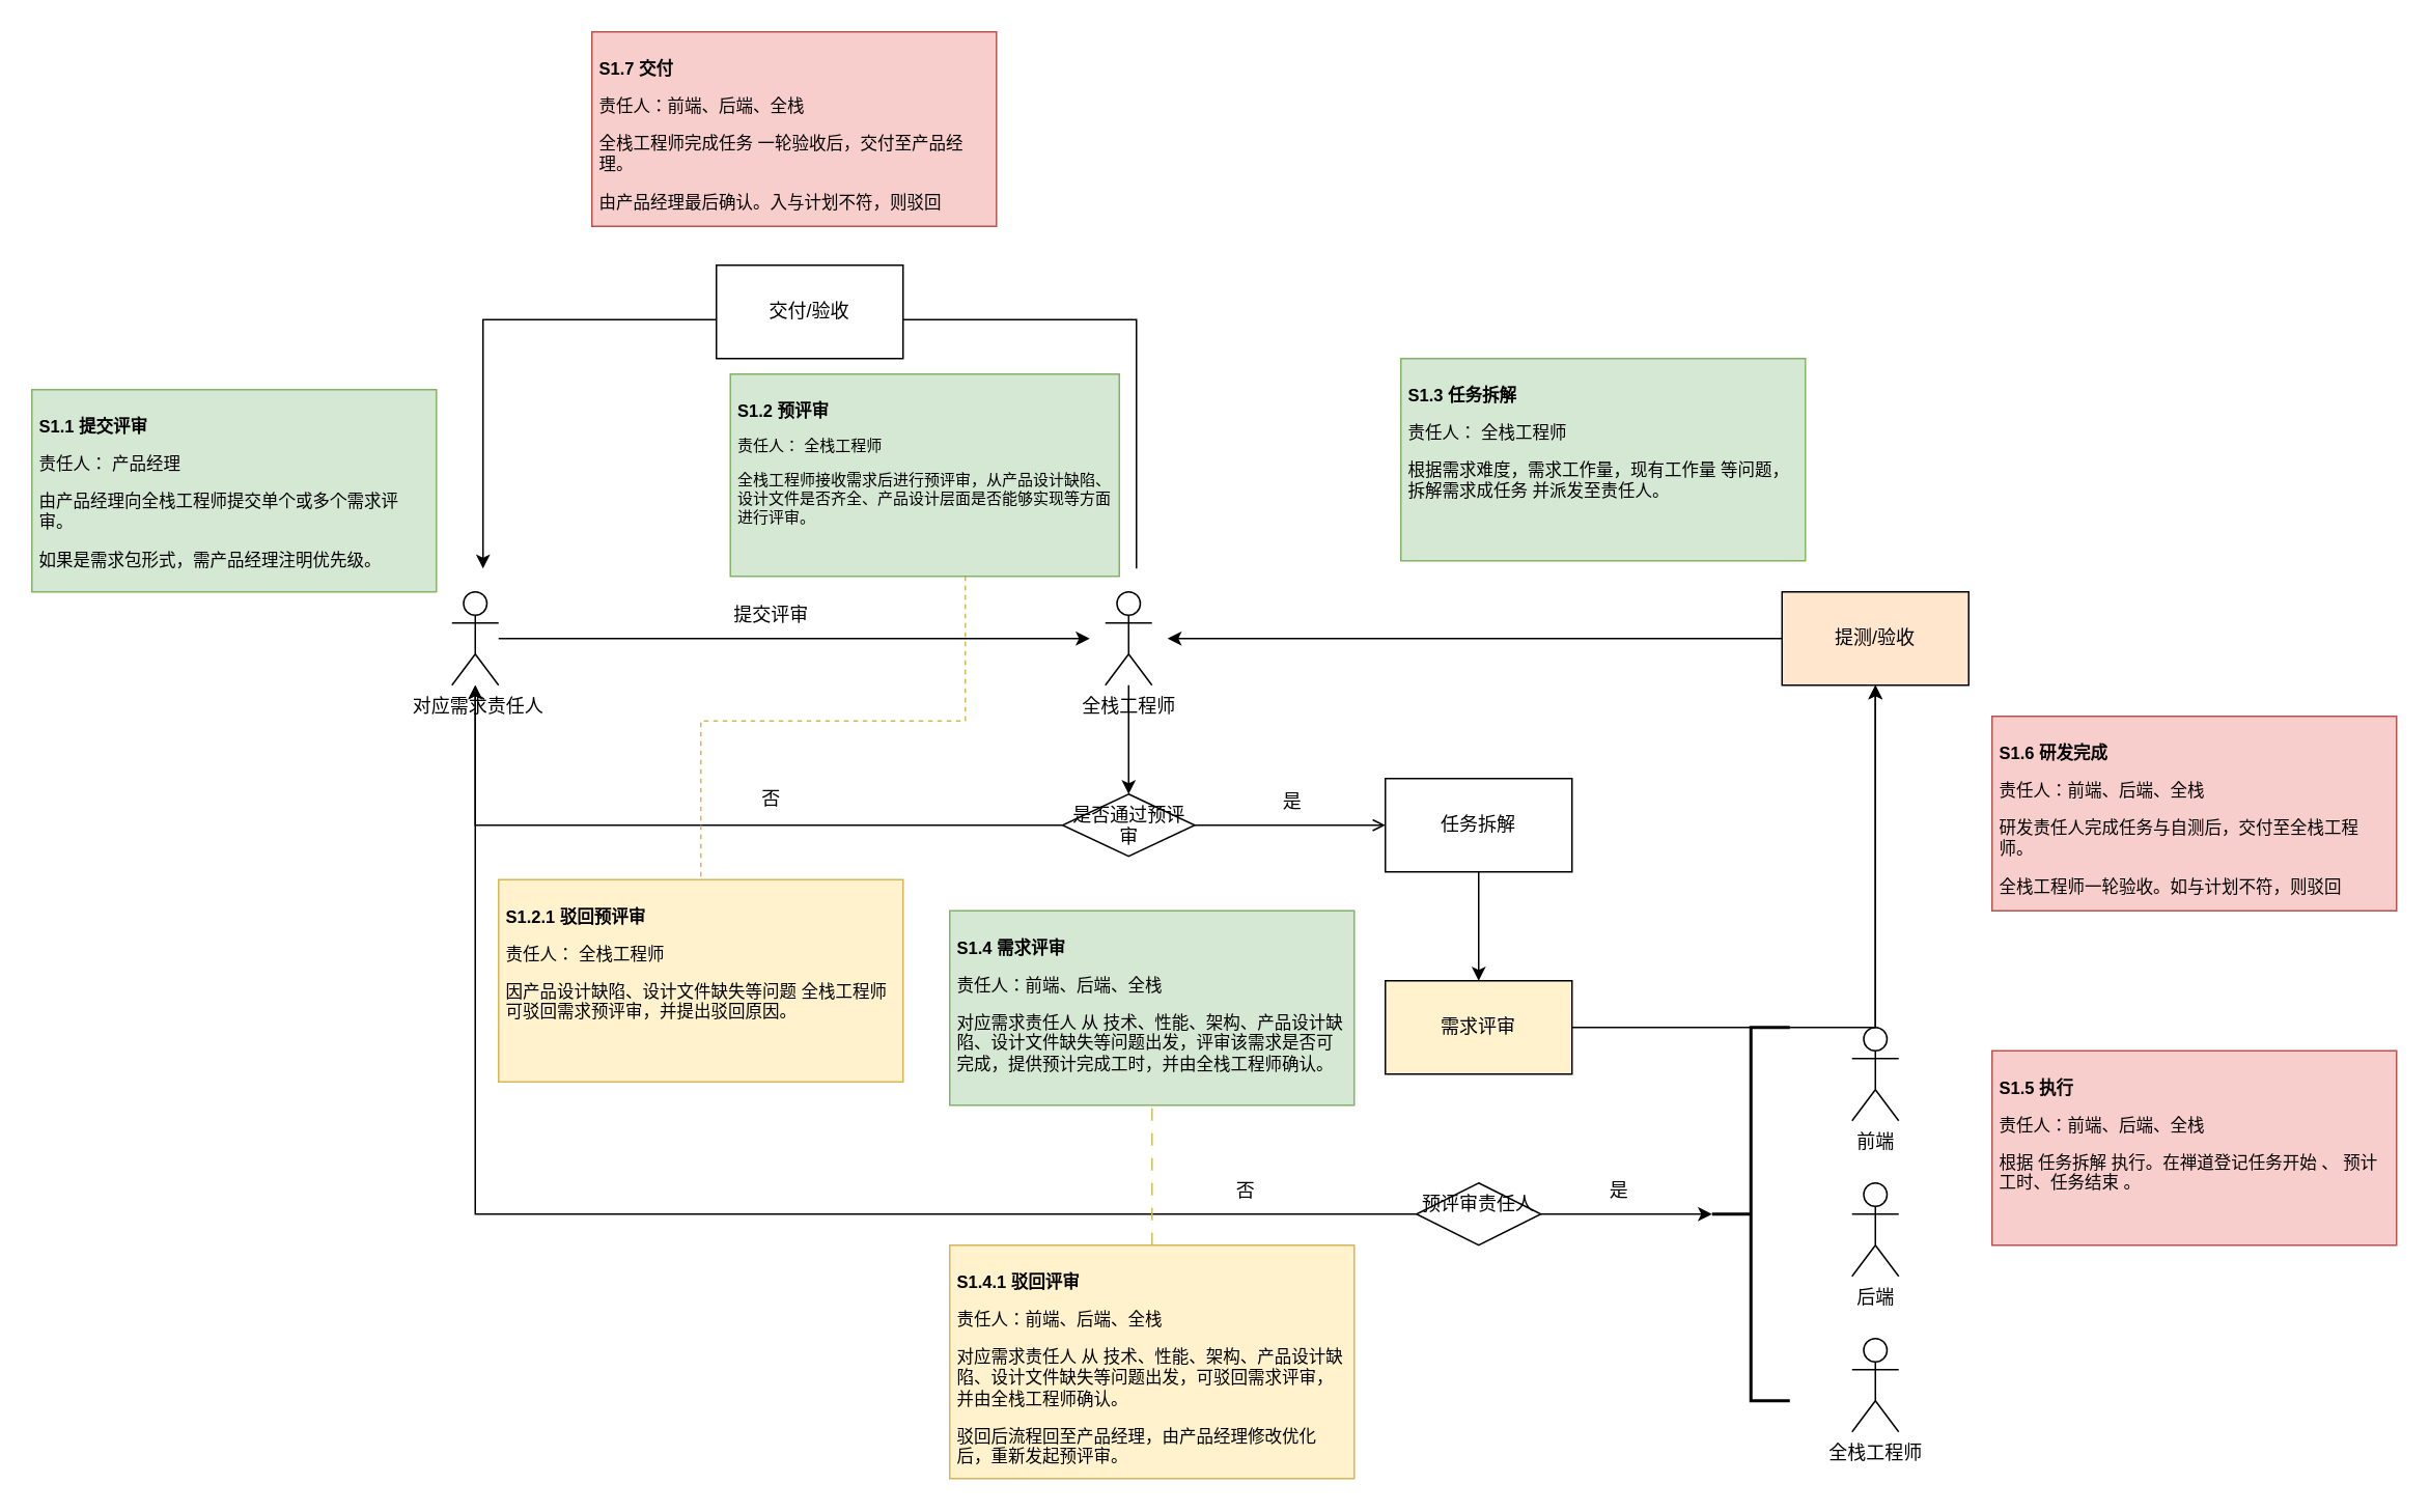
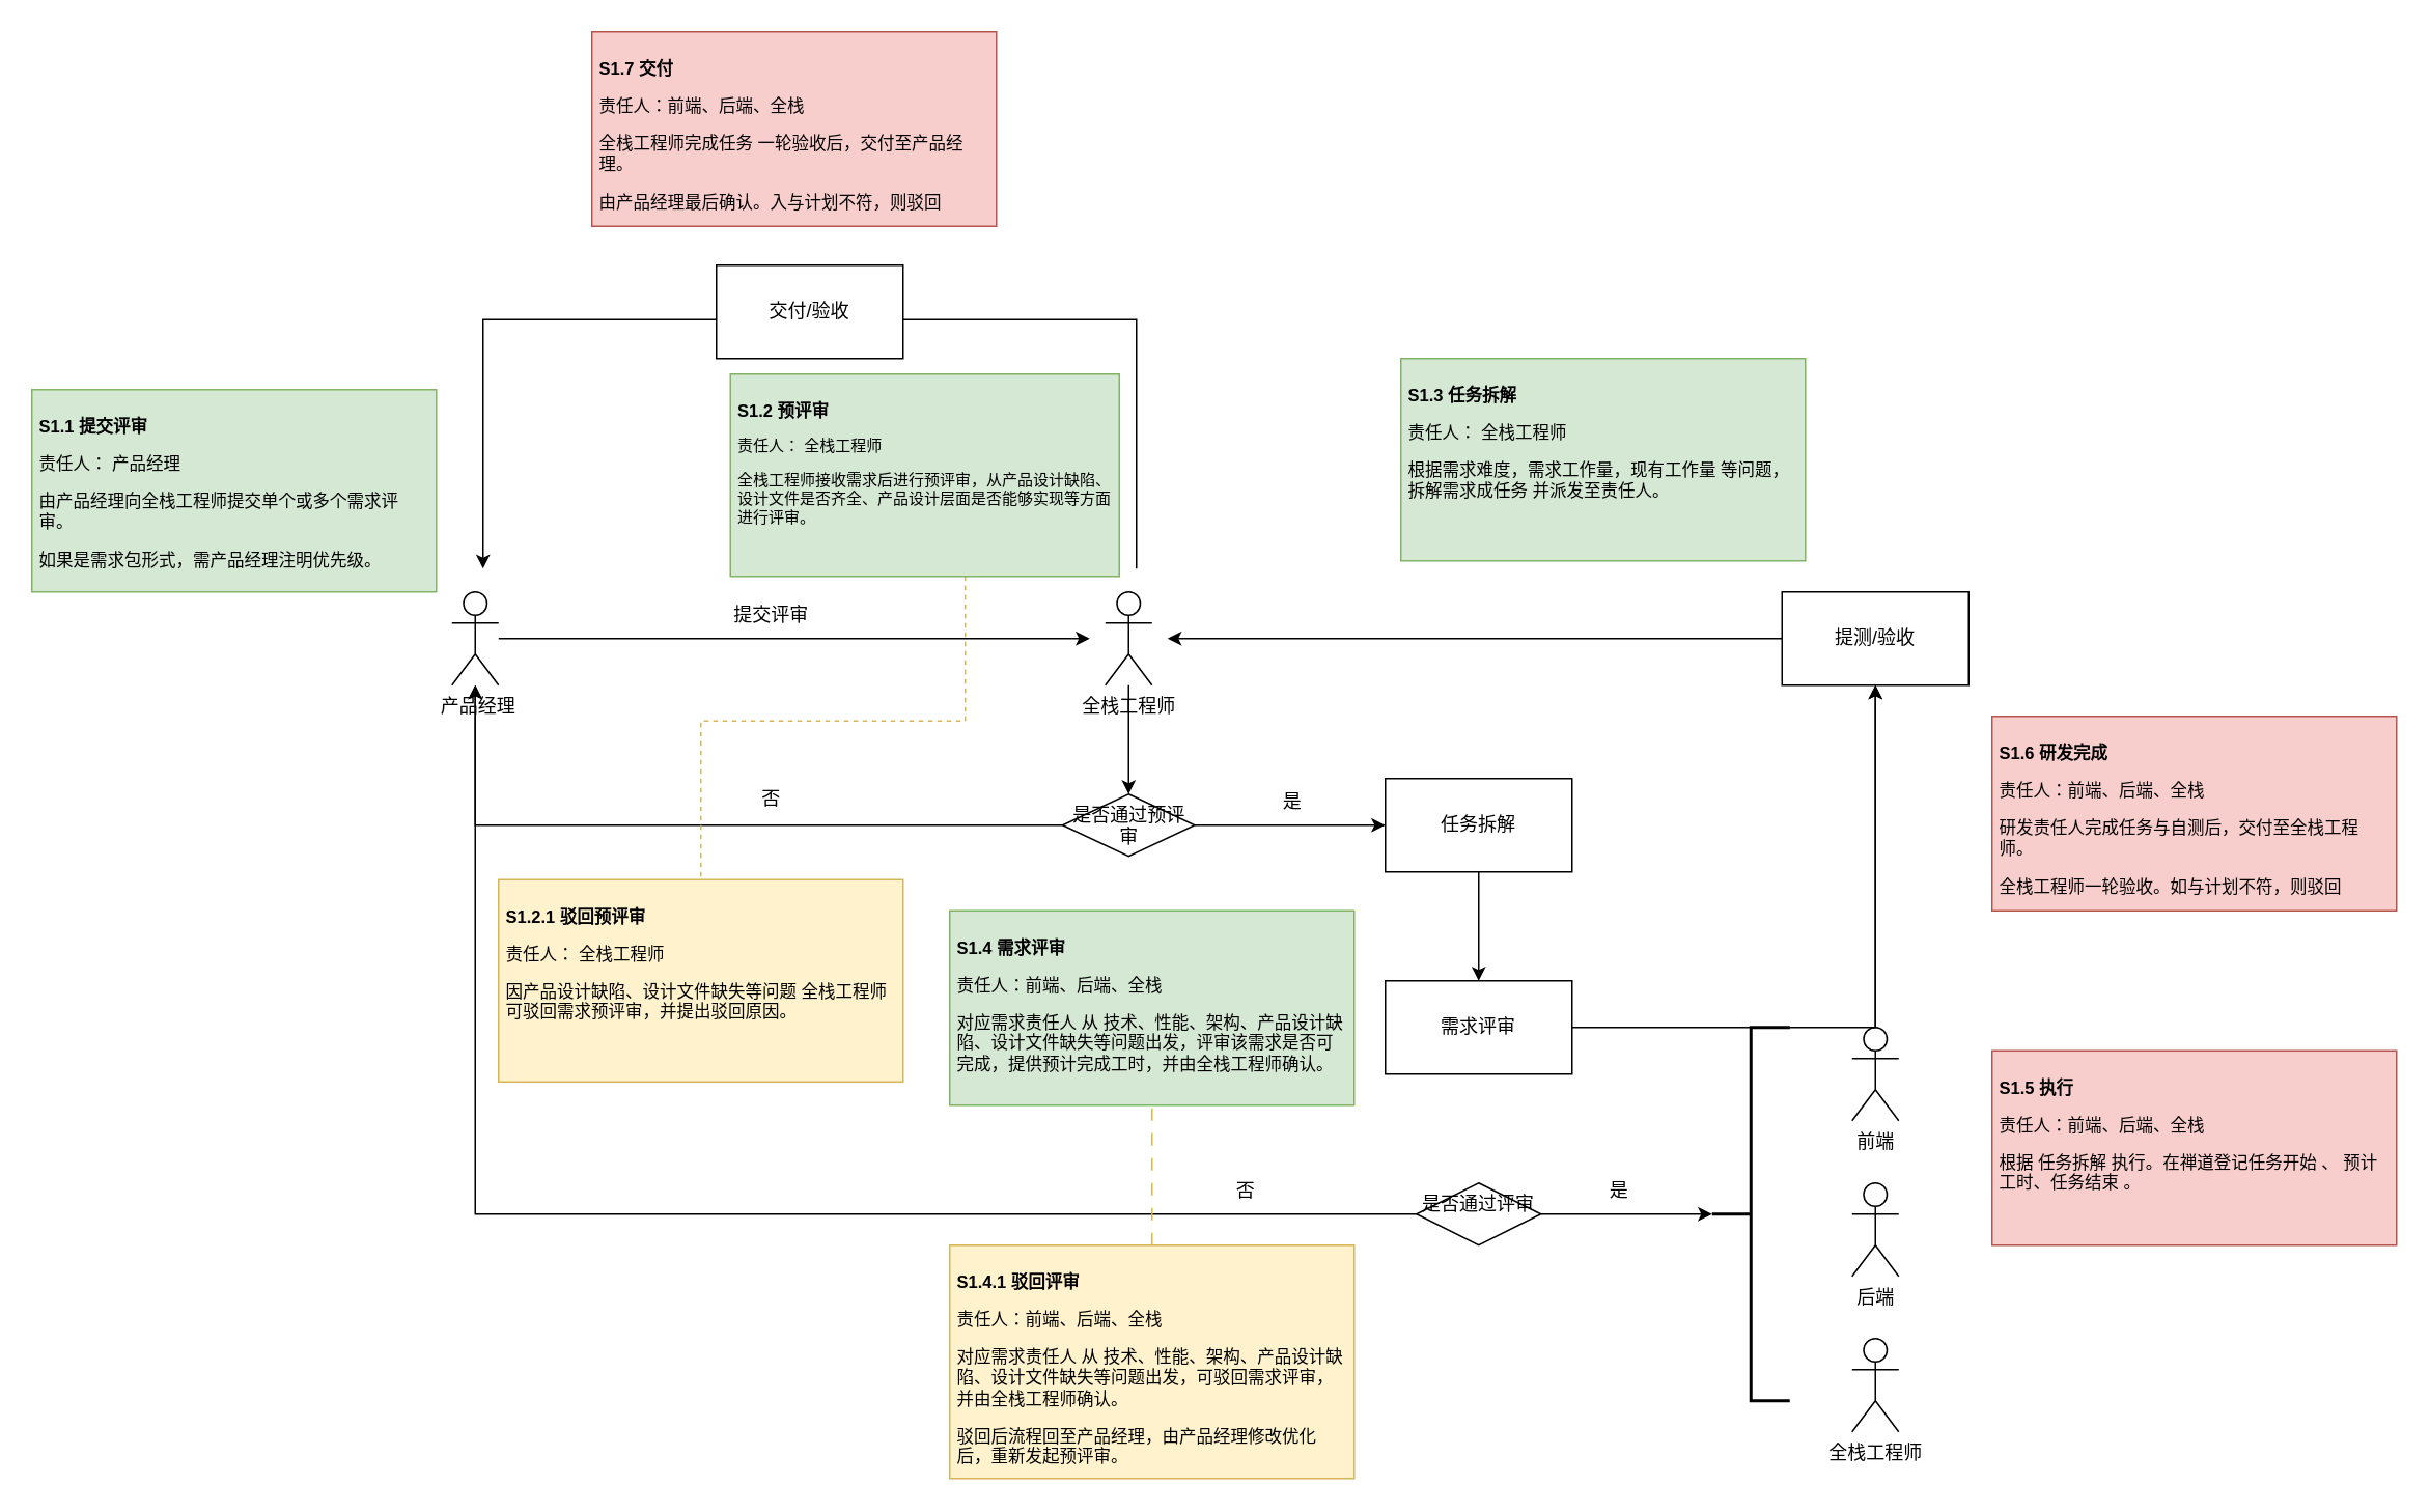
- <mxCell id="35" value="提测/验收" style="rounded=0;whiteSpace=wrap;html=1;fillColor=#ffe6cc;" vertex="1" parent="1"><mxGeometry x="1145" y="380" width="120" height="60" as="geometry" /></mxCell>
+ <mxCell id="35" value="提测/验收" style="rounded=0;whiteSpace=wrap;html=1;" vertex="1" parent="1"><mxGeometry x="1145" y="380" width="120" height="60" as="geometry" /></mxCell>
- <mxCell id="3" value="&amp;nbsp;对应需求责任人" style="shape=umlActor;verticalLabelPosition=bottom;verticalAlign=top;html=1;outlineConnect=0;" vertex="1" parent="1"><mxGeometry x="290" y="380" width="30" height="60" as="geometry" /></mxCell>
+ <mxCell id="3" value="&amp;nbsp;产品经理" style="shape=umlActor;verticalLabelPosition=bottom;verticalAlign=top;html=1;outlineConnect=0;" vertex="1" parent="1"><mxGeometry x="290" y="380" width="30" height="60" as="geometry" /></mxCell>
- <mxCell id="8" style="edgeStyle=orthogonalEdgeStyle;rounded=0;orthogonalLoop=1;jettySize=auto;html=1;entryX=0;entryY=0.5;entryDx=0;entryDy=0;endArrow=open;" edge="1" parent="1" source="9" target="22"><mxGeometry relative="1" as="geometry" /></mxCell>
+ <mxCell id="8" style="edgeStyle=orthogonalEdgeStyle;rounded=0;orthogonalLoop=1;jettySize=auto;html=1;entryX=0;entryY=0.5;entryDx=0;entryDy=0;" edge="1" parent="1" source="9" target="22"><mxGeometry relative="1" as="geometry" /></mxCell>
- <mxCell id="26" value="需求评审" style="rounded=0;whiteSpace=wrap;html=1;fillColor=#fff2cc;" vertex="1" parent="1"><mxGeometry x="890" y="630" width="120" height="60" as="geometry" /></mxCell>
+ <mxCell id="26" value="需求评审" style="rounded=0;whiteSpace=wrap;html=1;" vertex="1" parent="1"><mxGeometry x="890" y="630" width="120" height="60" as="geometry" /></mxCell>
- <mxCell id="28" value="预评审责任人" style="rhombus;whiteSpace=wrap;html=1;verticalAlign=top;" vertex="1" parent="1"><mxGeometry x="910" y="760" width="80" height="40" as="geometry" /></mxCell>
+ <mxCell id="28" value="是否通过评审" style="rhombus;whiteSpace=wrap;html=1;verticalAlign=top;" vertex="1" parent="1"><mxGeometry x="910" y="760" width="80" height="40" as="geometry" /></mxCell>
